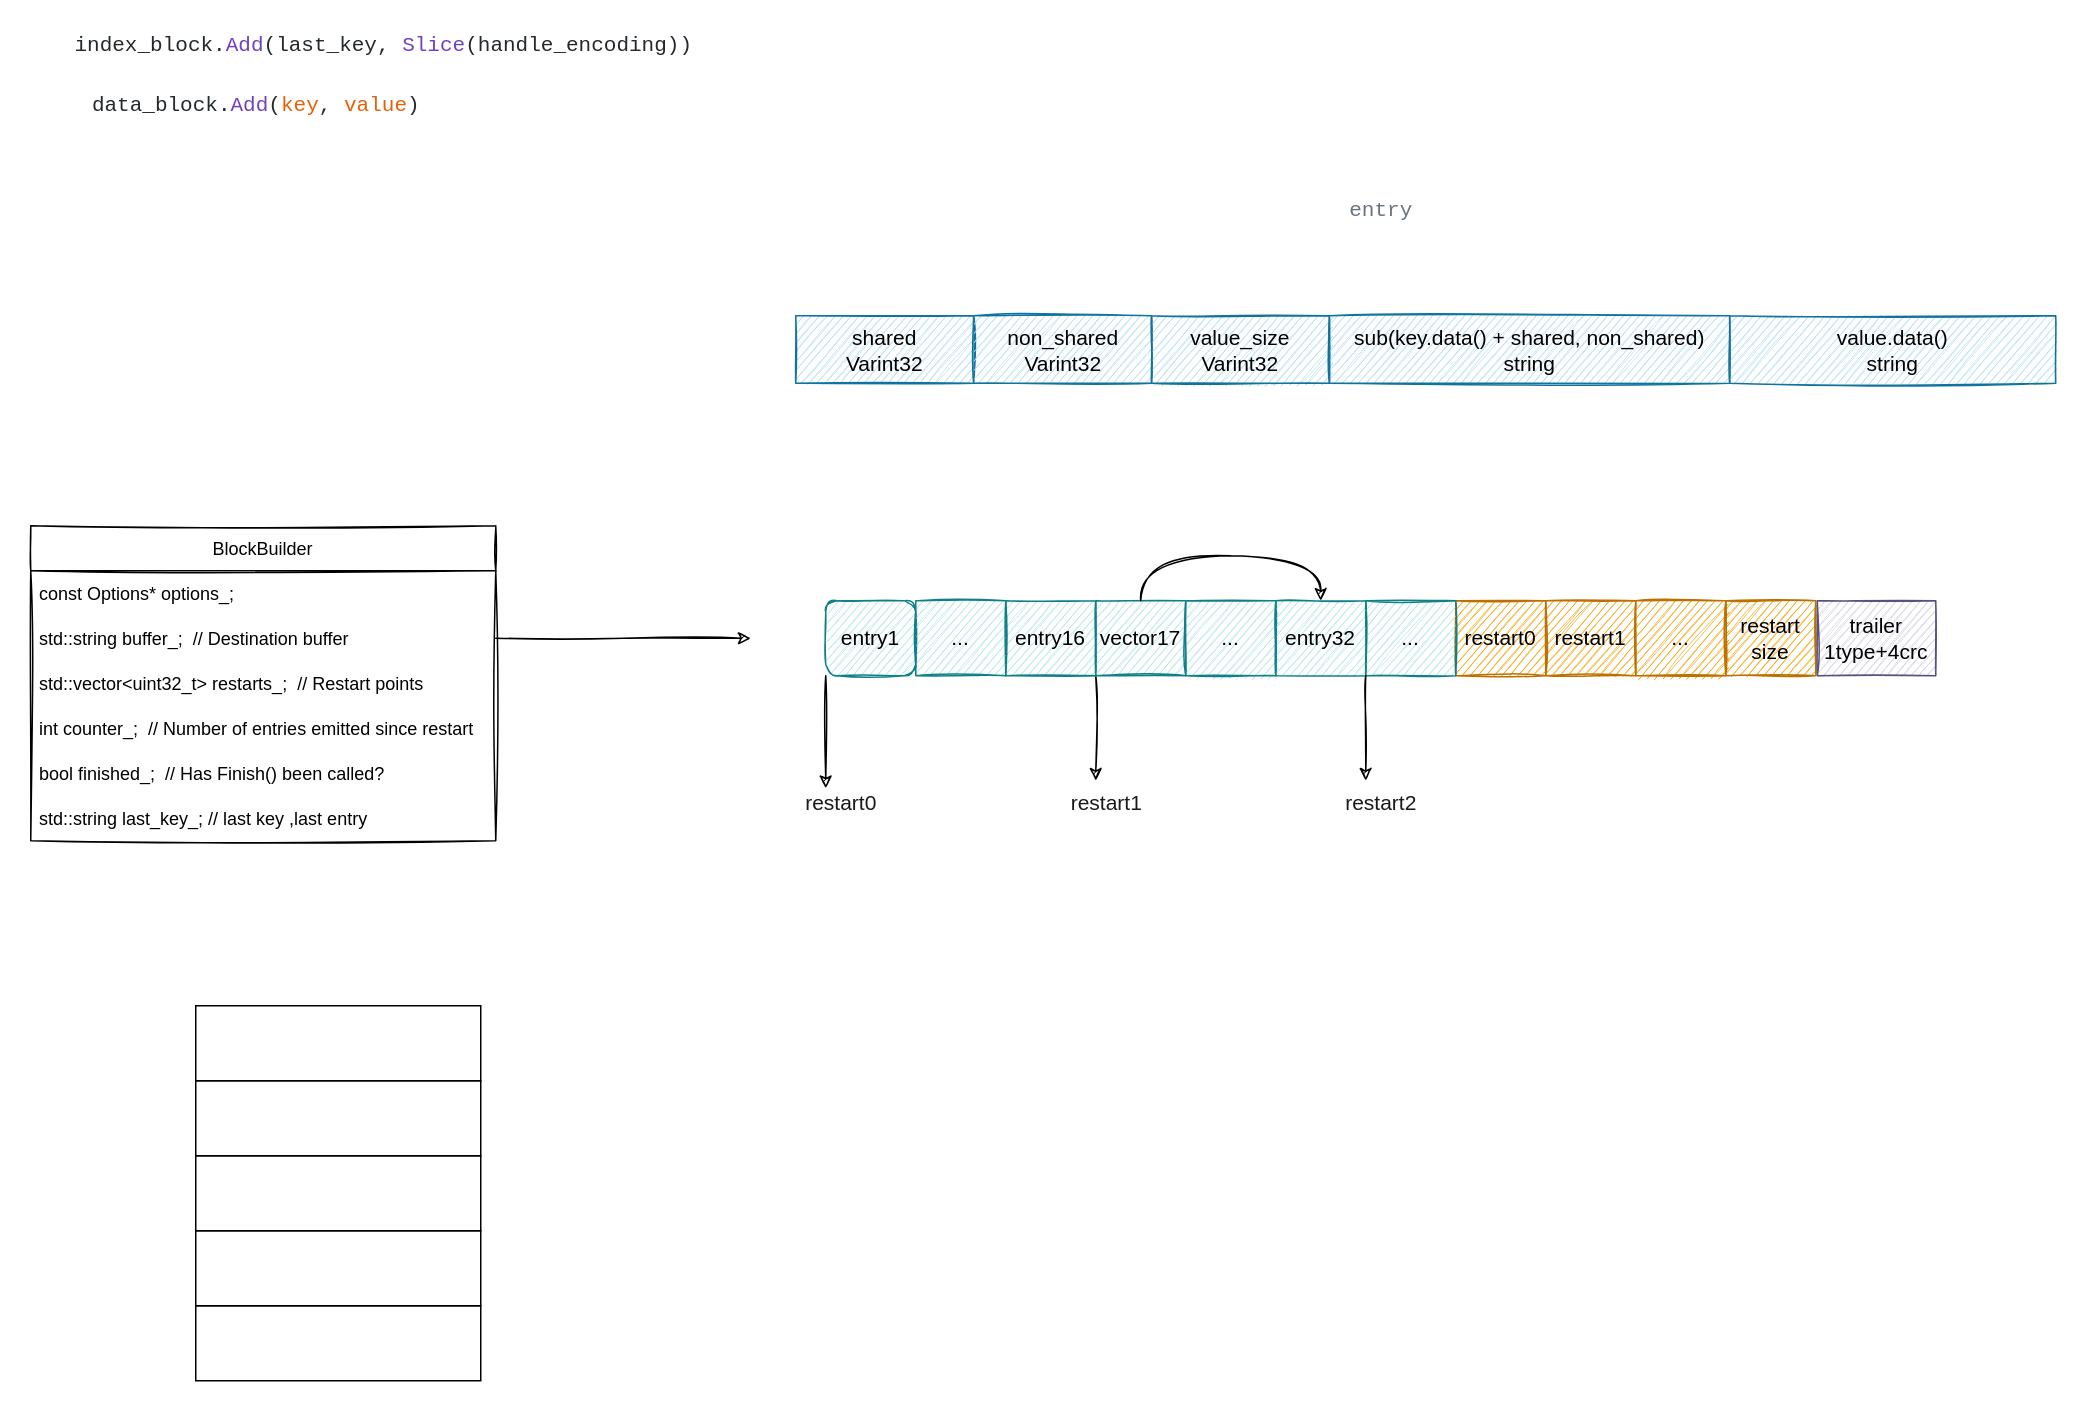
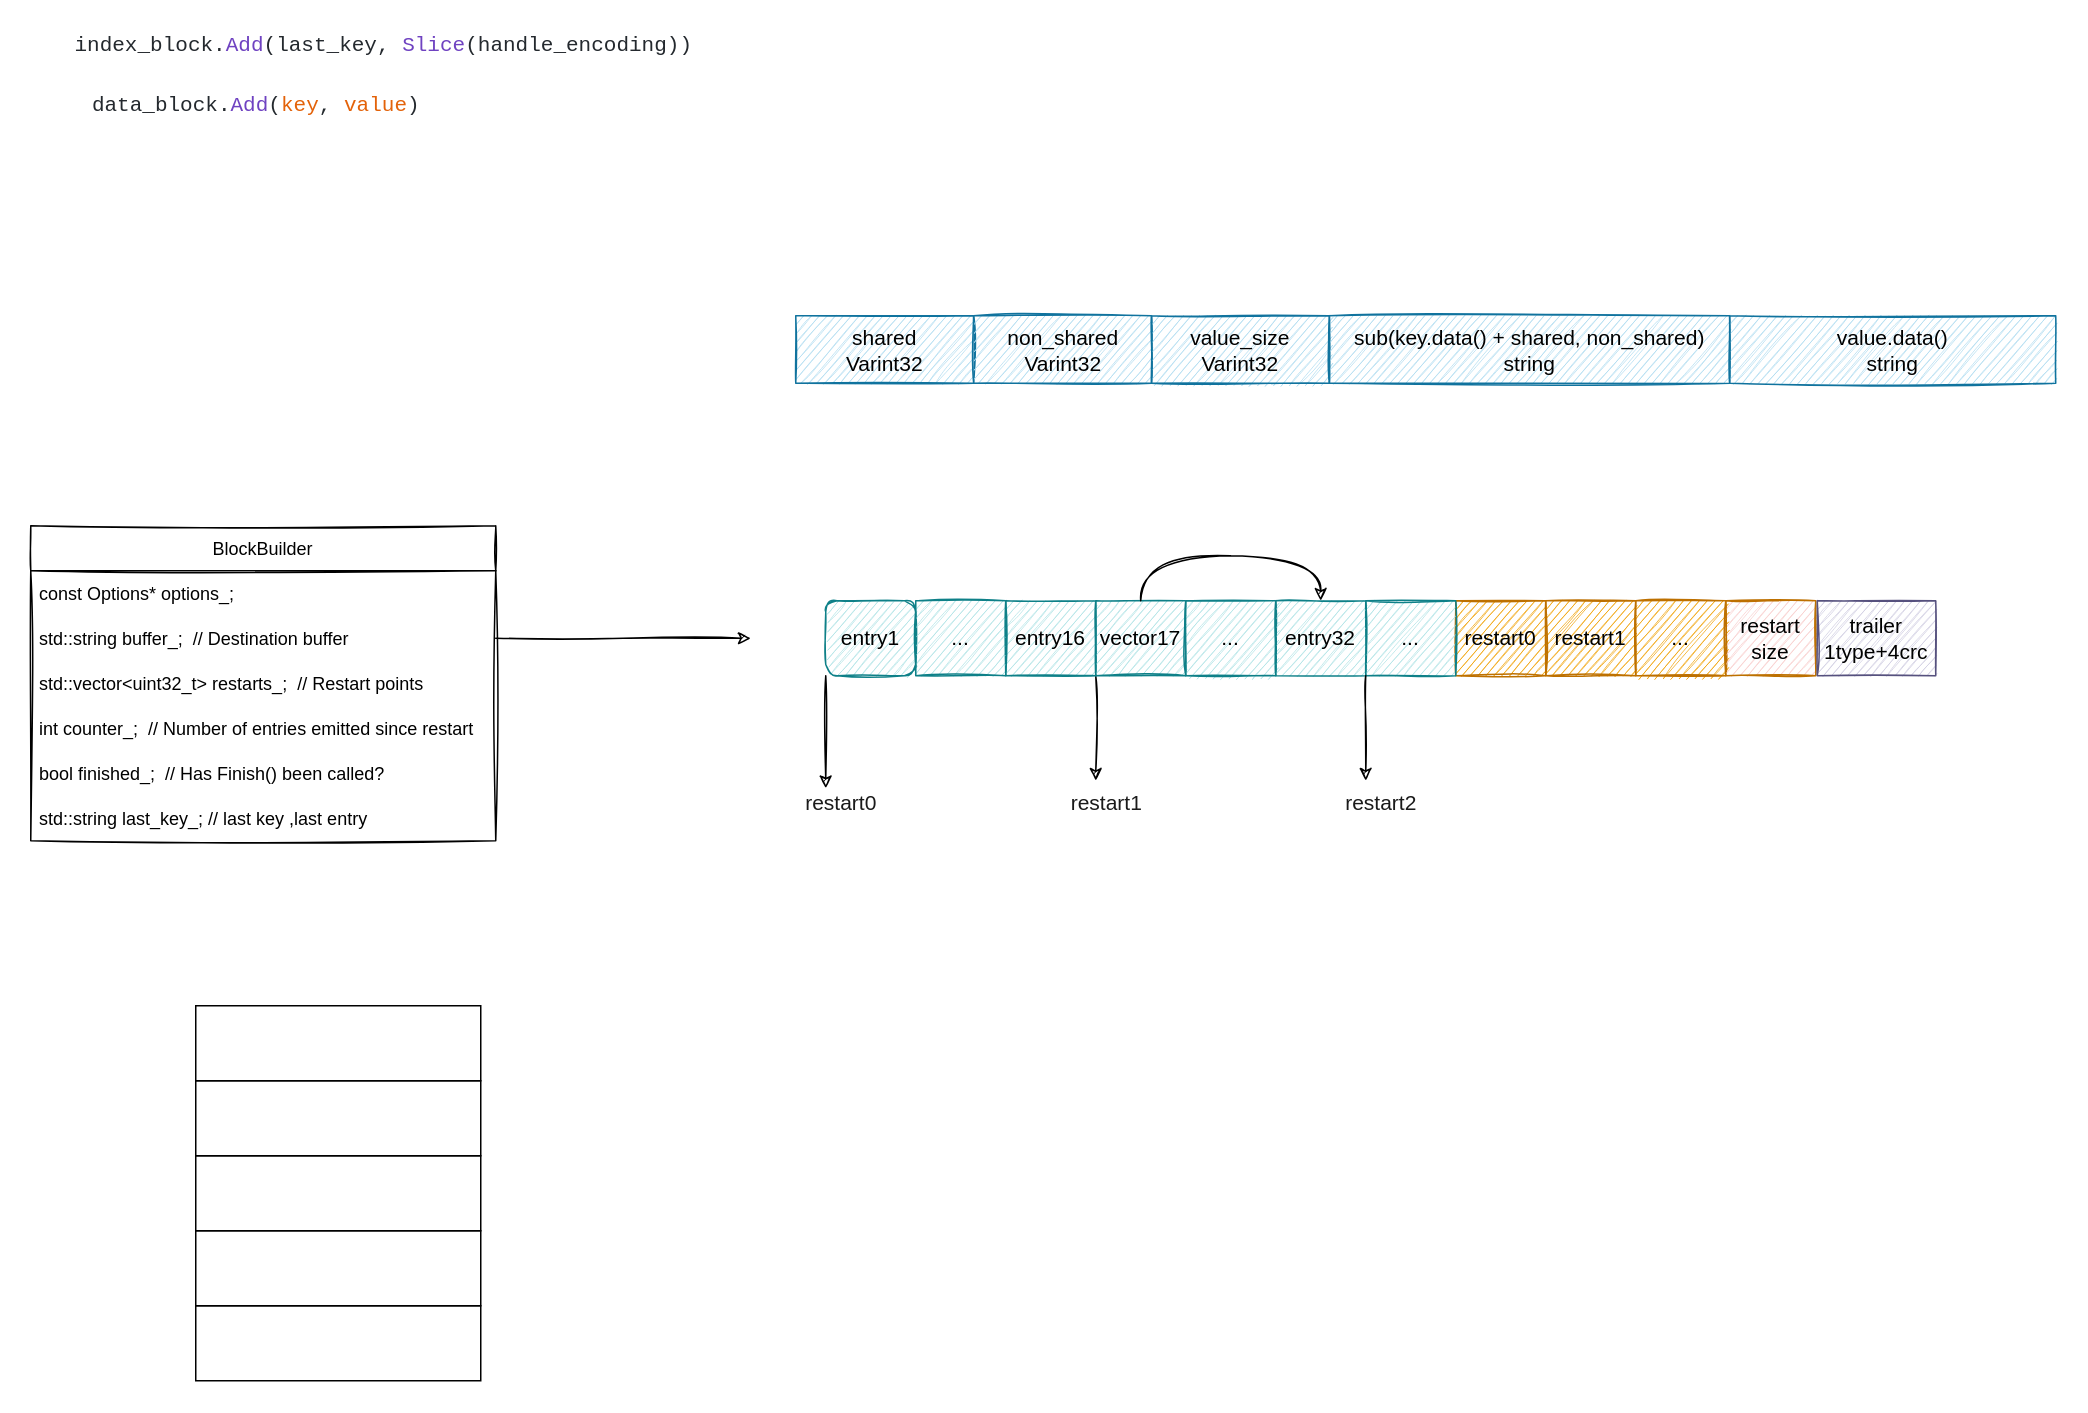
- <mxCell id="10" value="&lt;div style=&quot;color: rgb(36 , 41 , 46) ; background-color: rgb(255 , 255 , 255) ; font-family: &amp;#34;consolas&amp;#34; , &amp;#34;courier new&amp;#34; , monospace ; font-size: 14px ; line-height: 19px&quot;&gt;&lt;div style=&quot;font-family: &amp;#34;consolas&amp;#34; , &amp;#34;courier new&amp;#34; , monospace ; line-height: 19px&quot;&gt;&lt;span style=&quot;color: #6a737d&quot;&gt;entry&lt;/span&gt;&lt;/div&gt;&lt;/div&gt;" style="text;html=1;align=center;verticalAlign=middle;resizable=0;points=[];autosize=1;strokeColor=none;fillColor=none;fontColor=#000000;sketch=1;" parent="1" vertex="1"><mxGeometry x="895" y="130" width="50" height="20" as="geometry" /></mxCell>
- <mxCell id="15" value="restart size" style="rounded=0;whiteSpace=wrap;html=1;shadow=0;sketch=1;fontSize=14;strokeColor=#BD7000;fillColor=#f0a30a;fontColor=#000000;" parent="1" vertex="1"><mxGeometry x="1150" y="400" width="60" height="50" as="geometry" /></mxCell>
+ <mxCell id="15" value="restart size" style="rounded=0;whiteSpace=wrap;html=1;shadow=0;sketch=1;fontSize=14;strokeColor=#BD7000;fillColor=#f8cecc;fontColor=#000000;" parent="1" vertex="1"><mxGeometry x="1150" y="400" width="60" height="50" as="geometry" /></mxCell>
